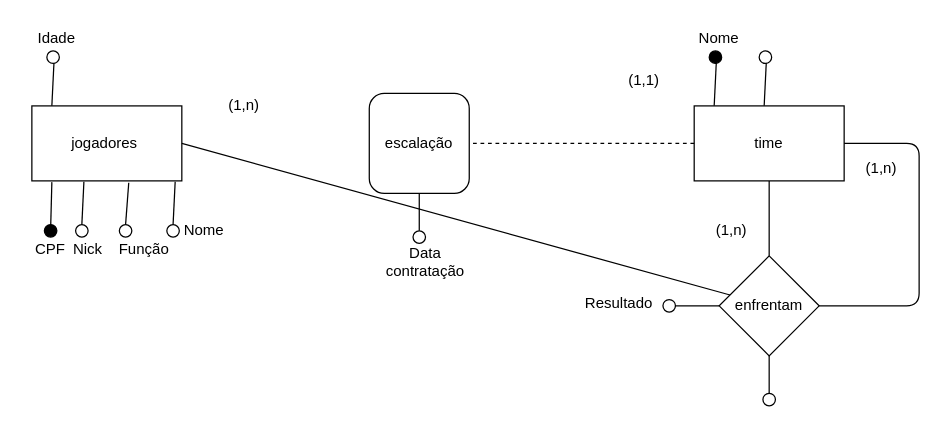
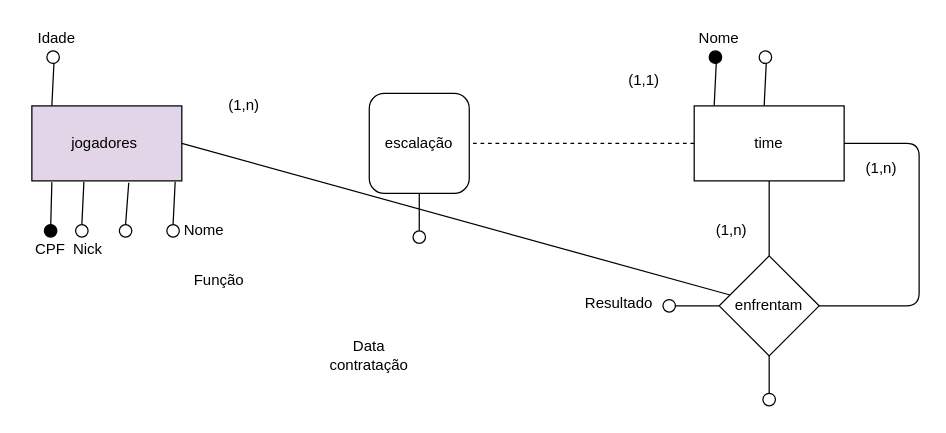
- <mxCell id="2" value="jogadores&amp;nbsp;" style="rounded=0;whiteSpace=wrap;html=1;" vertex="1" parent="1"><mxGeometry x="25" y="84" width="120" height="60" as="geometry" /></mxCell>
+ <mxCell id="2" value="jogadores&amp;nbsp;" style="rounded=0;whiteSpace=wrap;html=1;fillColor=#e1d5e7;" vertex="1" parent="1"><mxGeometry x="25" y="84" width="120" height="60" as="geometry" /></mxCell>
- <mxCell id="20" value="Função" style="text;html=1;strokeColor=none;fillColor=none;align=center;verticalAlign=middle;whiteSpace=wrap;rounded=0;" vertex="1" parent="1"><mxGeometry x="95" y="189" width="40" height="20" as="geometry" /></mxCell>
+ <mxCell id="20" value="Função" style="text;html=1;strokeColor=none;fillColor=none;align=center;verticalAlign=middle;whiteSpace=wrap;rounded=0;" vertex="1" parent="1"><mxGeometry x="155" y="214" width="40" height="20" as="geometry" /></mxCell>
- <mxCell id="30" value="Data contratação" style="text;html=1;strokeColor=none;fillColor=none;align=center;verticalAlign=middle;whiteSpace=wrap;rounded=0;" vertex="1" parent="1"><mxGeometry x="320" y="199" width="40" height="20" as="geometry" /></mxCell>
+ <mxCell id="30" value="Data contratação" style="text;html=1;strokeColor=none;fillColor=none;align=center;verticalAlign=middle;whiteSpace=wrap;rounded=0;" vertex="1" parent="1"><mxGeometry x="275" y="274" width="40" height="20" as="geometry" /></mxCell>
